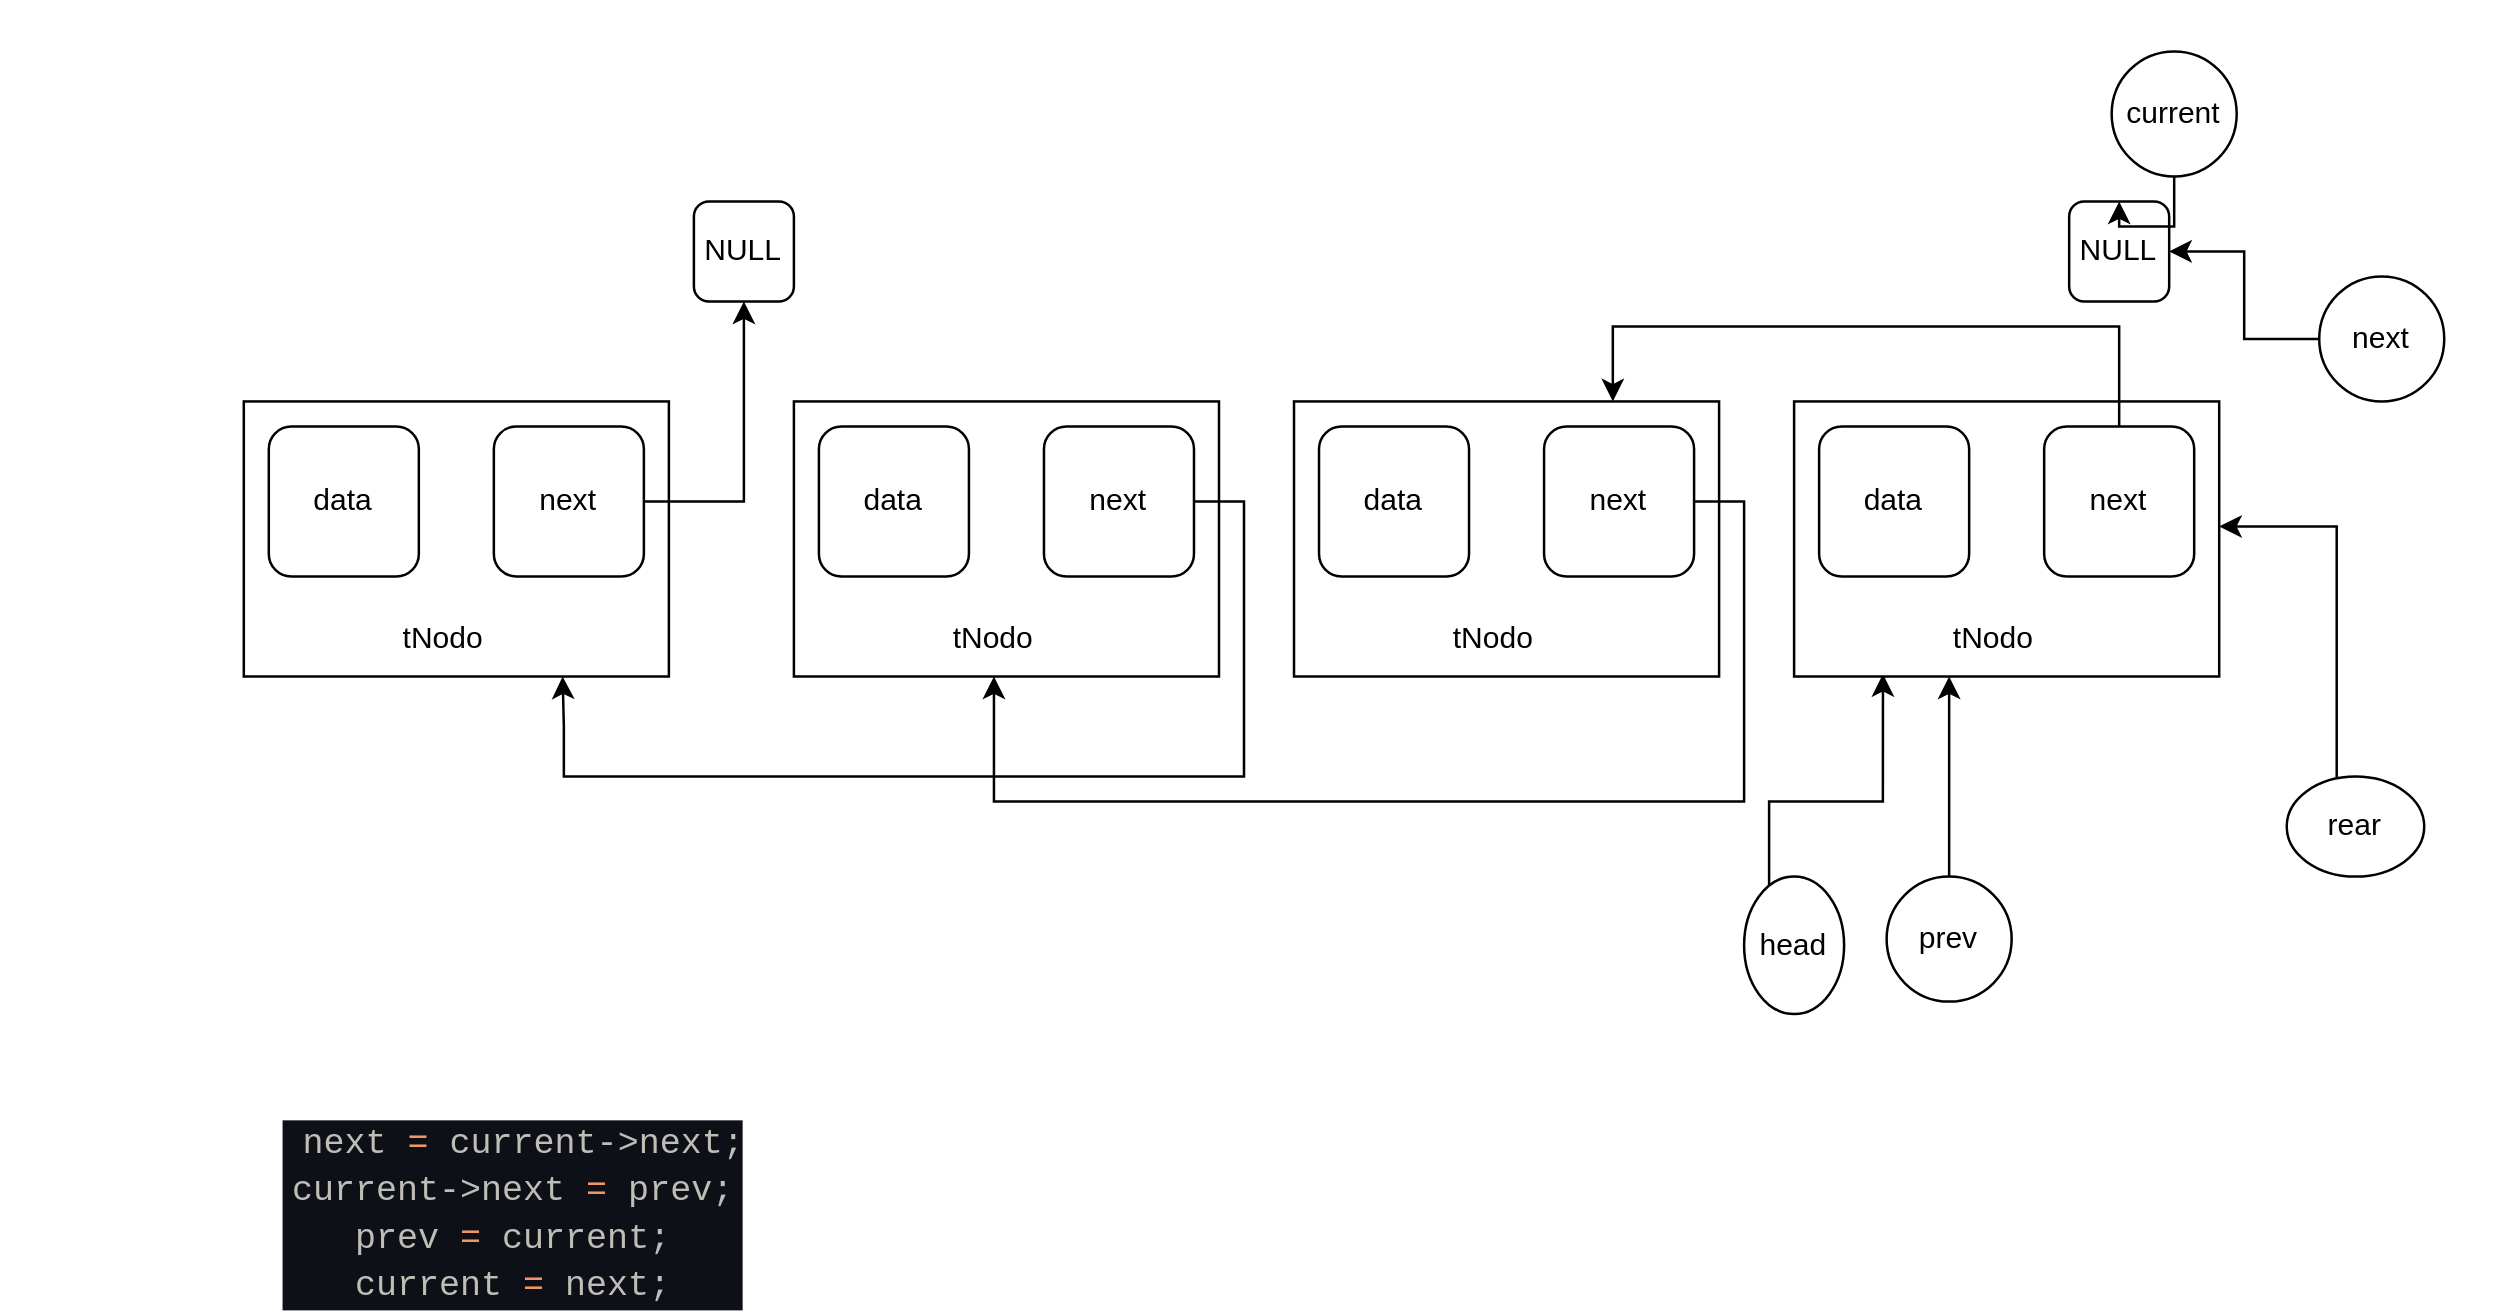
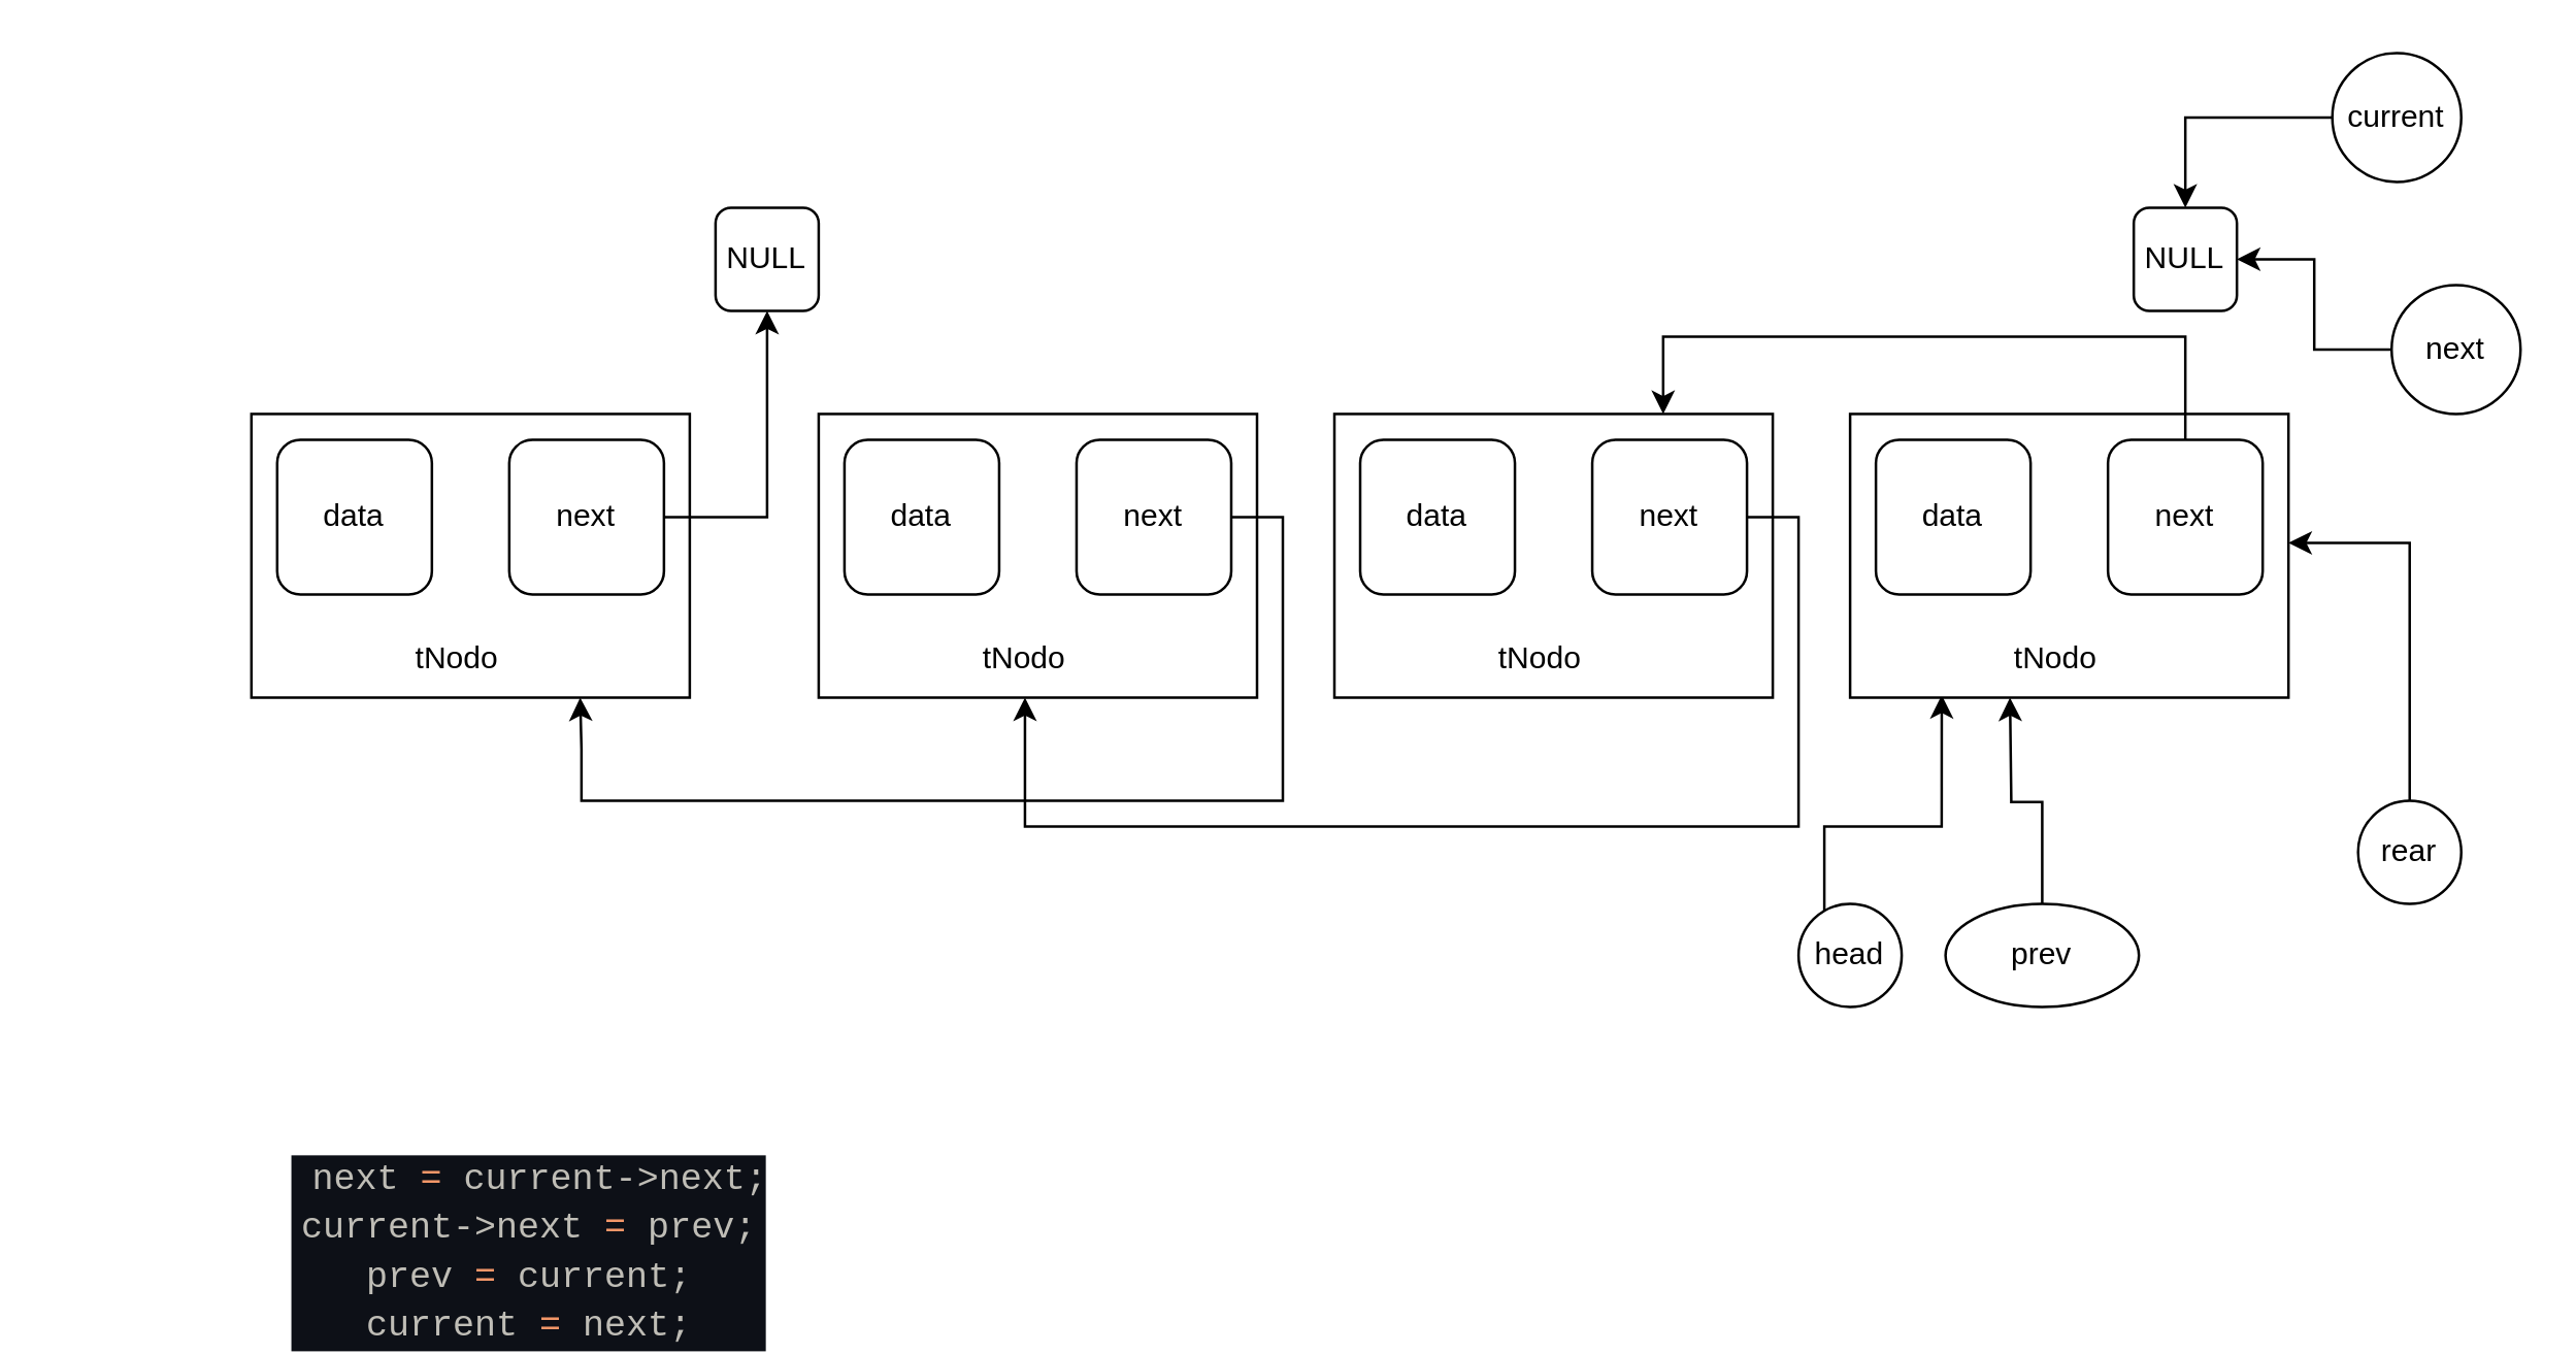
- <mxCell id="28" value="current" style="ellipse;whiteSpace=wrap;html=1;rounded=0;shadow=0;glass=0;" vertex="1" parent="1"><mxGeometry x="844" y="20" width="50" height="50" as="geometry" /></mxCell>
+ <mxCell id="28" value="current" style="ellipse;whiteSpace=wrap;html=1;rounded=0;shadow=0;glass=0;" vertex="1" parent="1"><mxGeometry x="904" y="20" width="50" height="50" as="geometry" /></mxCell>
- <mxCell id="5" value="rear" style="ellipse;whiteSpace=wrap;html=1;rounded=0;shadow=0;glass=0;" vertex="1" parent="1"><mxGeometry x="914" y="310" width="55" height="40" as="geometry" /></mxCell>
+ <mxCell id="5" value="rear" style="ellipse;whiteSpace=wrap;html=1;rounded=0;shadow=0;glass=0;" vertex="1" parent="1"><mxGeometry x="914" y="310" width="40" height="40" as="geometry" /></mxCell>
- <mxCell id="31" value="prev" style="ellipse;whiteSpace=wrap;html=1;rounded=0;shadow=0;glass=0;" vertex="1" parent="1"><mxGeometry x="754" y="350" width="50" height="50" as="geometry" /></mxCell>
+ <mxCell id="31" value="prev" style="ellipse;whiteSpace=wrap;html=1;rounded=0;shadow=0;glass=0;" vertex="1" parent="1"><mxGeometry x="754" y="350" width="75" height="40" as="geometry" /></mxCell>
- <mxCell id="3" value="head" style="ellipse;whiteSpace=wrap;html=1;rounded=0;shadow=0;glass=0;" vertex="1" parent="1"><mxGeometry x="697" y="350" width="40" height="55" as="geometry" /></mxCell>
+ <mxCell id="3" value="head" style="ellipse;whiteSpace=wrap;html=1;rounded=0;shadow=0;glass=0;" vertex="1" parent="1"><mxGeometry x="697" y="350" width="40" height="40" as="geometry" /></mxCell>
